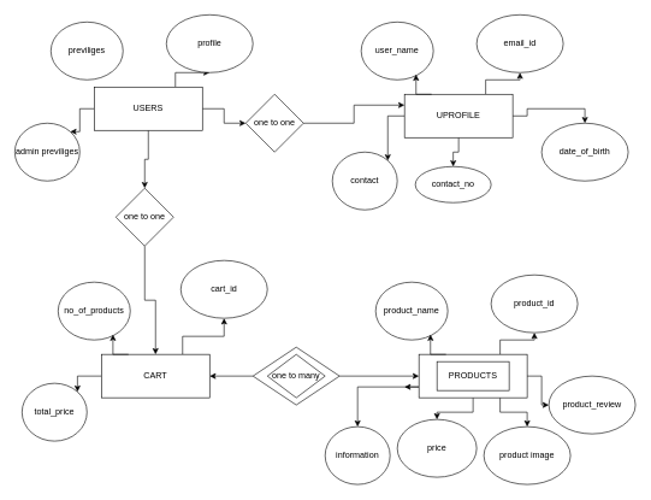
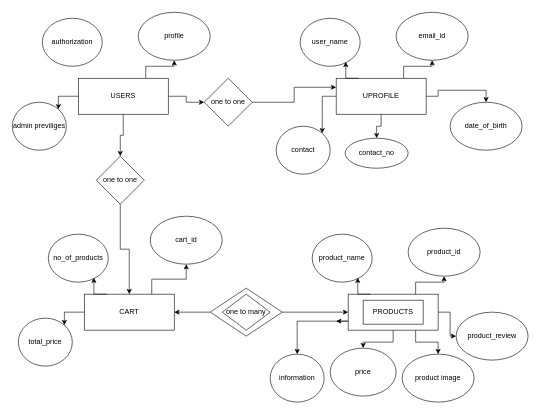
- <mxCell id="7" value="previliges" style="ellipse;whiteSpace=wrap;html=1;" parent="1" vertex="1"><mxGeometry x="70" y="30" width="100" height="80" as="geometry" /></mxCell>
+ <mxCell id="7" value="authorization" style="ellipse;whiteSpace=wrap;html=1;" parent="1" vertex="1"><mxGeometry x="70" y="30" width="100" height="80" as="geometry" /></mxCell>
- <mxCell id="6" value="USERS" style="rounded=0;whiteSpace=wrap;html=1;" parent="1" vertex="1"><mxGeometry x="130" y="120" width="150" height="60" as="geometry" /></mxCell>
+ <mxCell id="6" value="USERS" style="rounded=0;whiteSpace=wrap;html=1;" parent="1" vertex="1"><mxGeometry x="130" y="130" width="150" height="60" as="geometry" /></mxCell>
